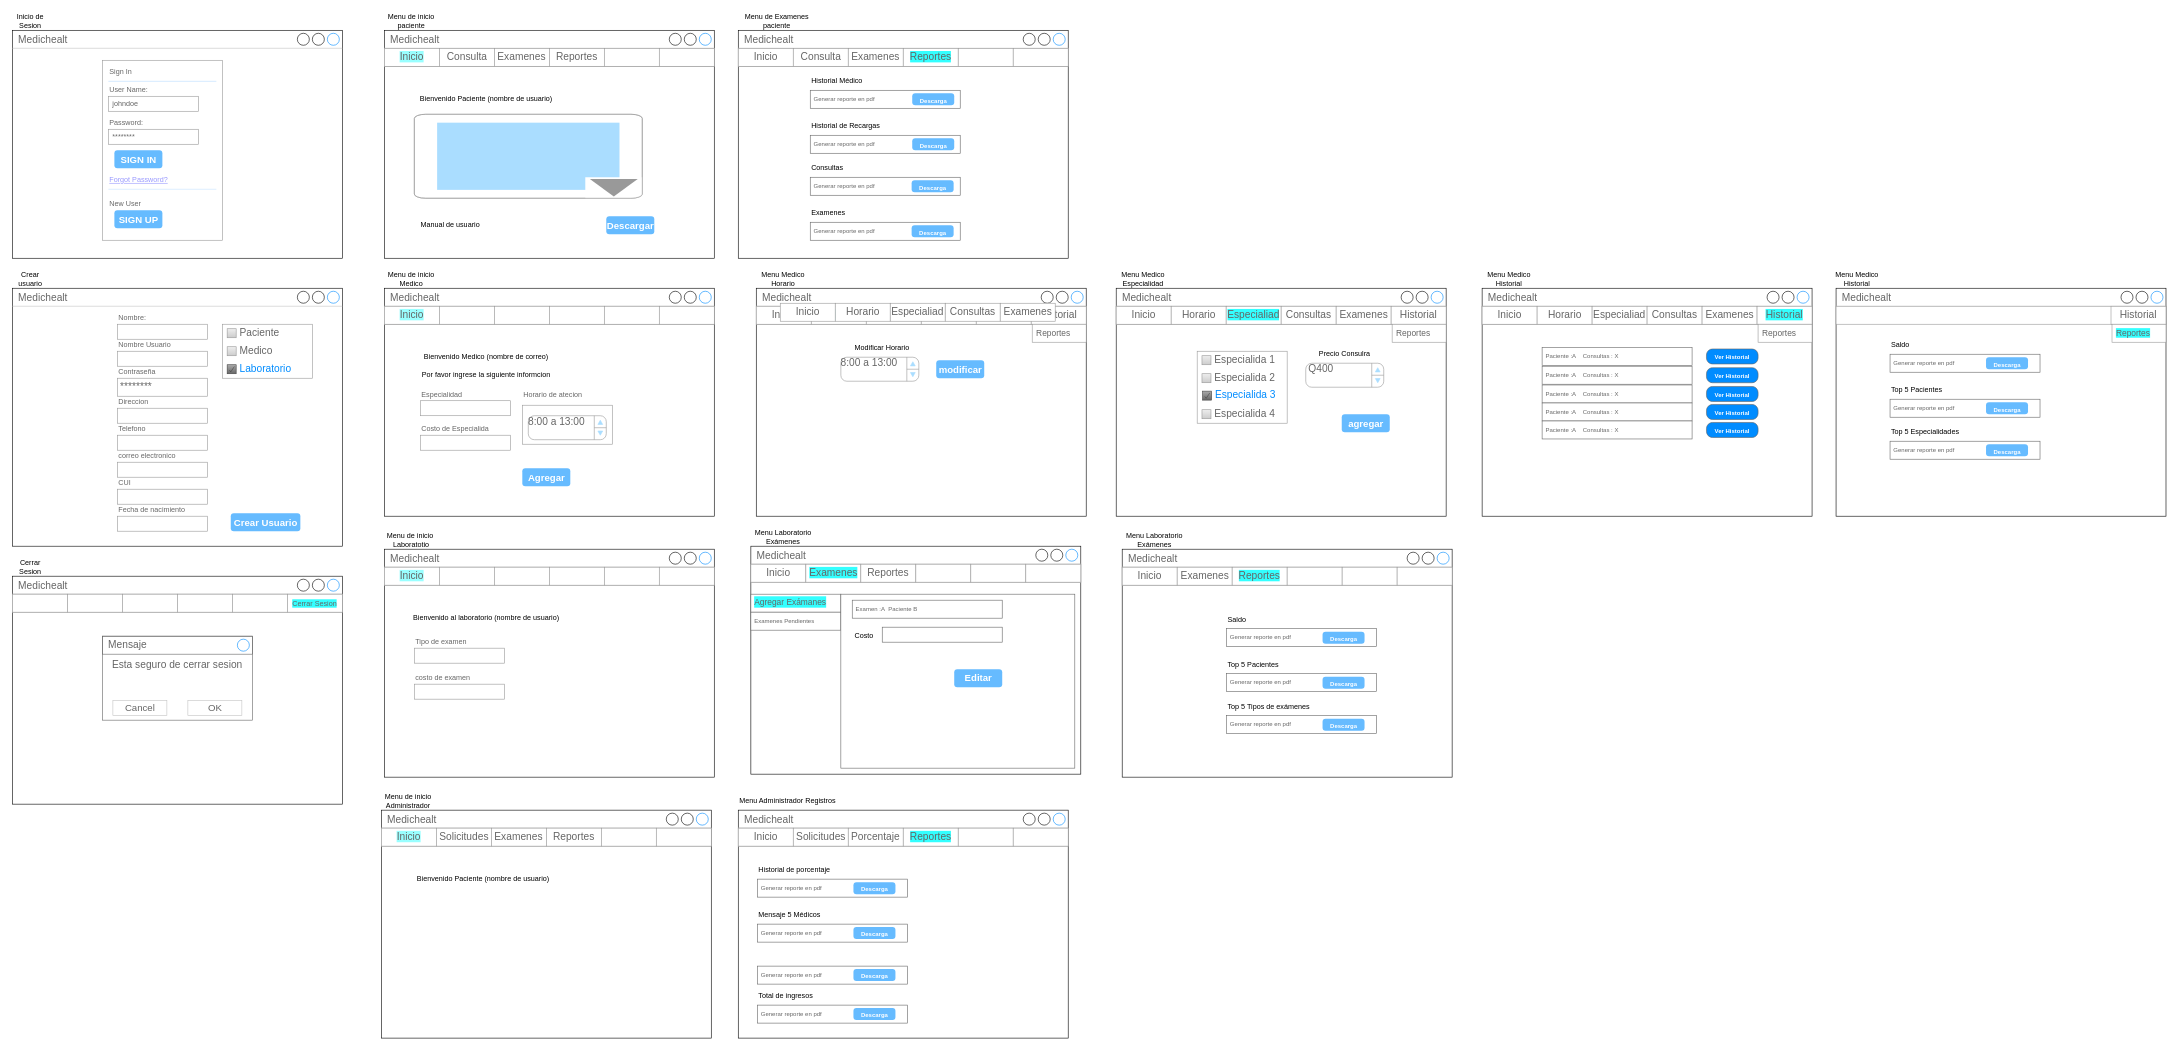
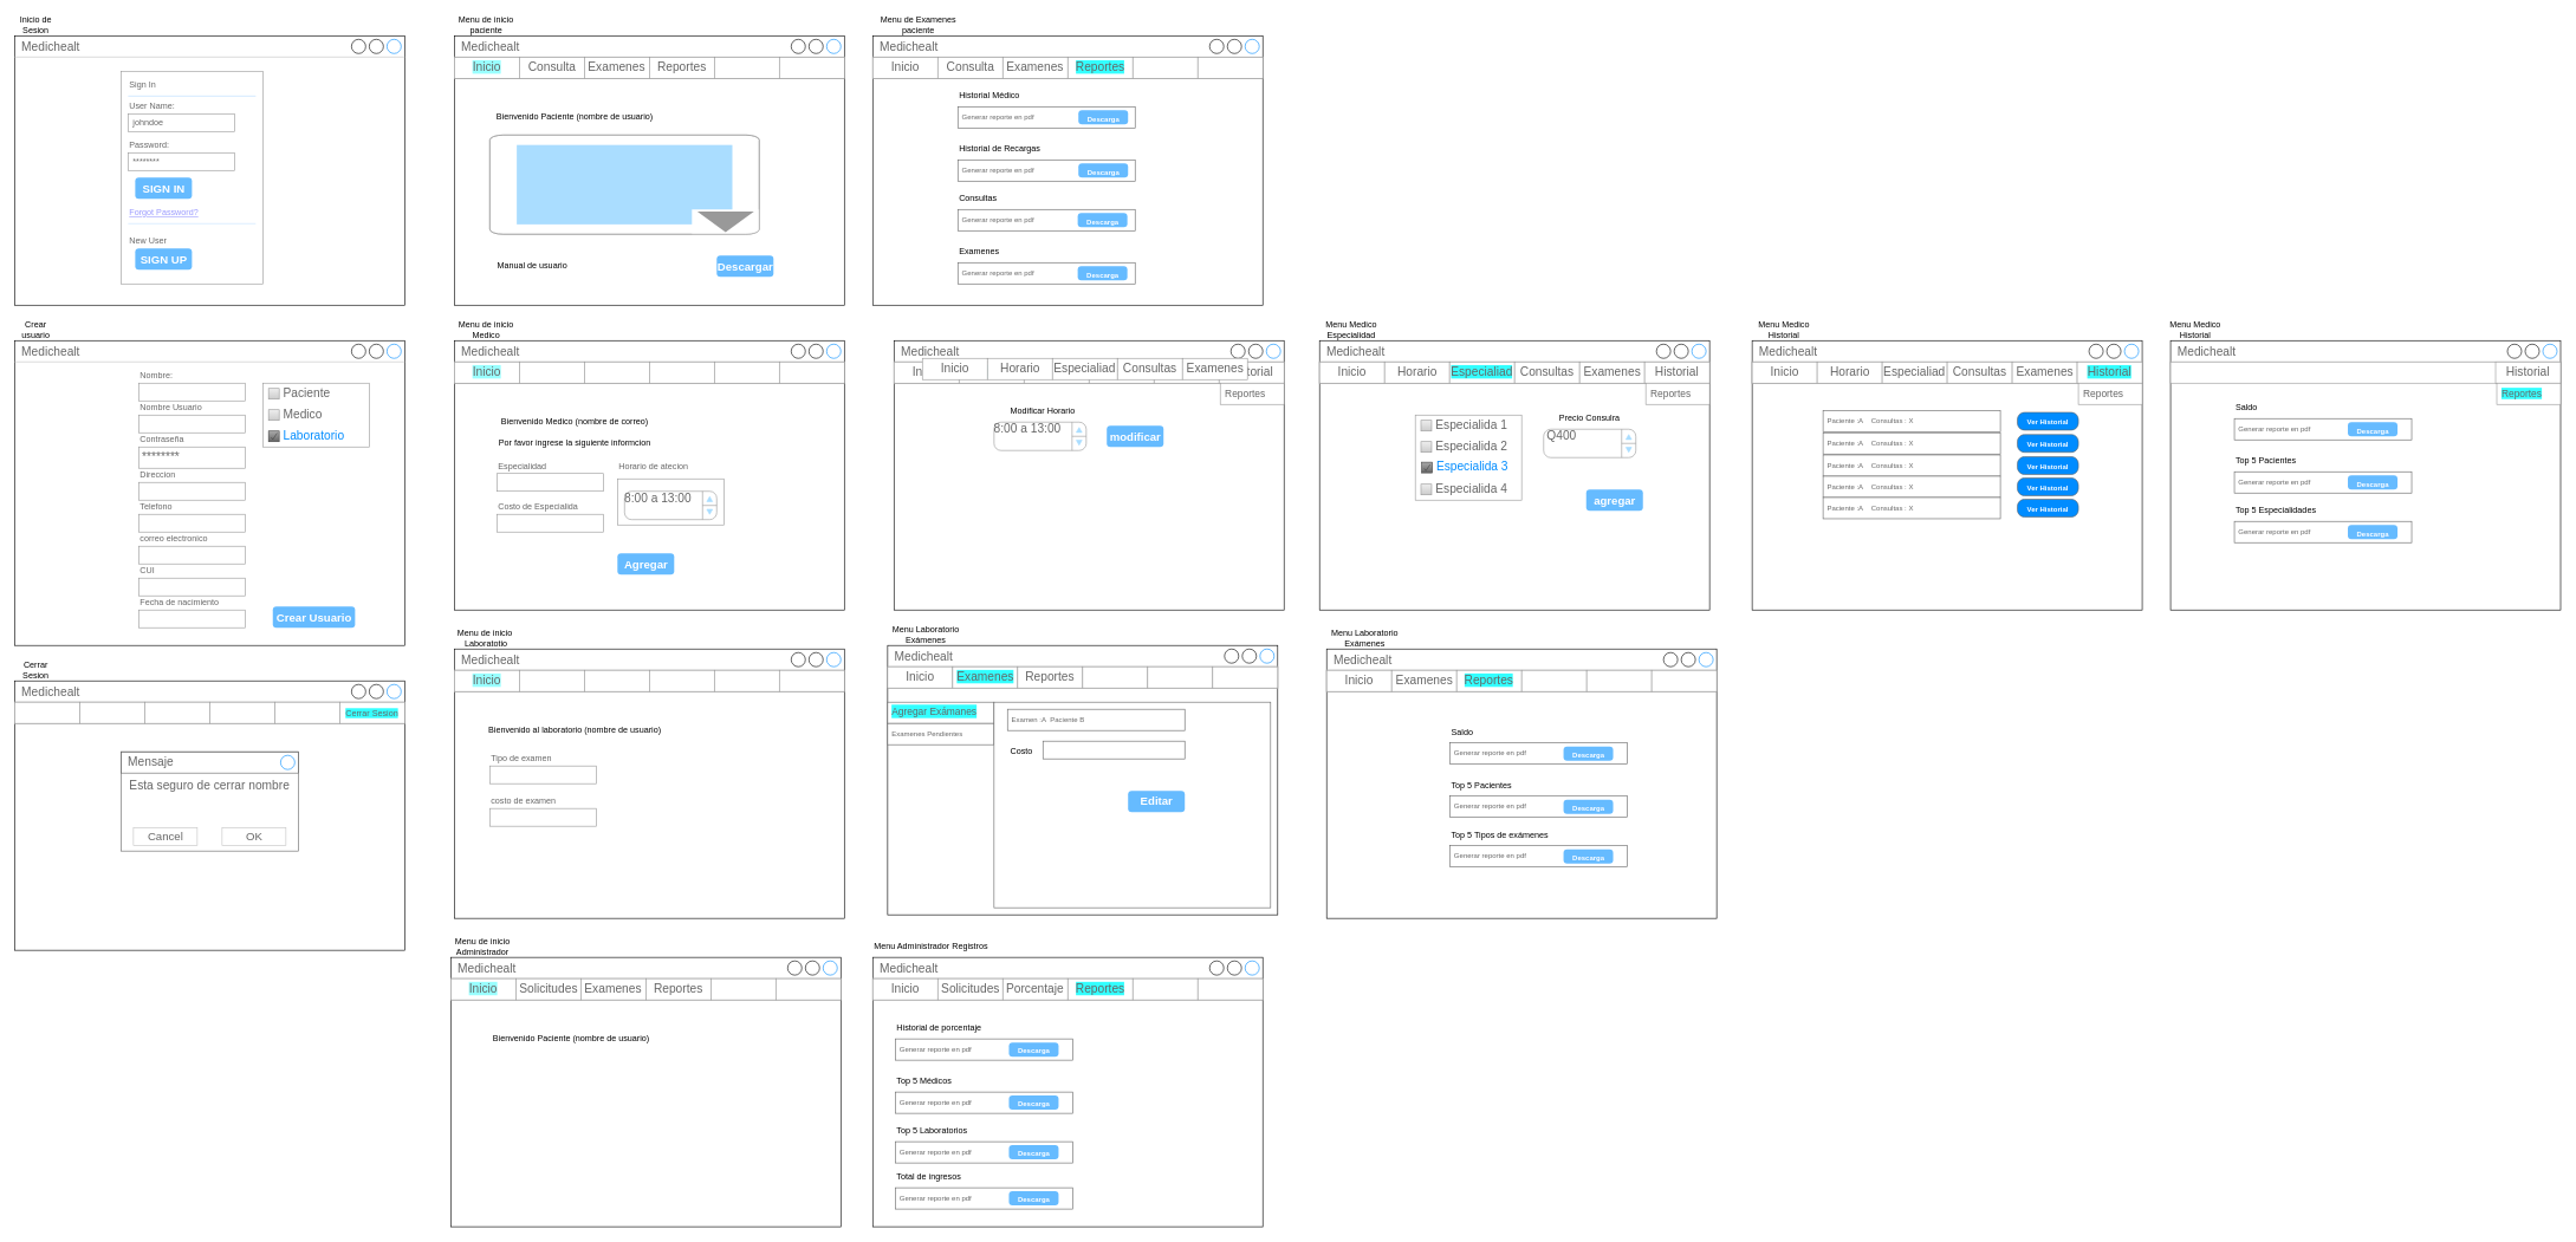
- <mxCell id="91" value="Menu Medico Horario" style="text;html=1;strokeColor=none;fillColor=none;align=center;verticalAlign=middle;whiteSpace=wrap;rounded=0;" vertex="1" parent="1"><mxGeometry x="1260" y="450" width="90" height="30" as="geometry" /></mxCell>
- <mxCell id="102" value="Esta seguro de cerrar sesion" style="strokeWidth=1;shadow=0;dashed=0;align=center;html=1;shape=mxgraph.mockup.containers.rrect;rSize=0;strokeColor=#666666;fontColor=#666666;fontSize=17;verticalAlign=top;whiteSpace=wrap;fillColor=#ffffff;spacingTop=32;" vertex="1" parent="1"><mxGeometry x="170" y="1060" width="250" height="140" as="geometry" /></mxCell>
+ <mxCell id="102" value="Esta seguro de cerrar nombre" style="strokeWidth=1;shadow=0;dashed=0;align=center;html=1;shape=mxgraph.mockup.containers.rrect;rSize=0;strokeColor=#666666;fontColor=#666666;fontSize=17;verticalAlign=top;whiteSpace=wrap;fillColor=#ffffff;spacingTop=32;" vertex="1" parent="1"><mxGeometry x="170" y="1060" width="250" height="140" as="geometry" /></mxCell>
- <mxCell id="139" value="Mensaje 5 Médicos" style="text;html=1;strokeColor=none;fillColor=none;align=left;verticalAlign=middle;whiteSpace=wrap;rounded=0;" vertex="1" parent="1"><mxGeometry x="1262" y="1510" width="187" height="30" as="geometry" /></mxCell>
+ <mxCell id="139" value="Top 5 Médicos" style="text;html=1;strokeColor=none;fillColor=none;align=left;verticalAlign=middle;whiteSpace=wrap;rounded=0;" vertex="1" parent="1"><mxGeometry x="1262" y="1510" width="187" height="30" as="geometry" /></mxCell>
+ <mxCell id="142" value="Top 5 Laboratorios" style="text;html=1;strokeColor=none;fillColor=none;align=left;verticalAlign=middle;whiteSpace=wrap;rounded=0;" vertex="1" parent="1"><mxGeometry x="1262" y="1580" width="187" height="30" as="geometry" /></mxCell>
